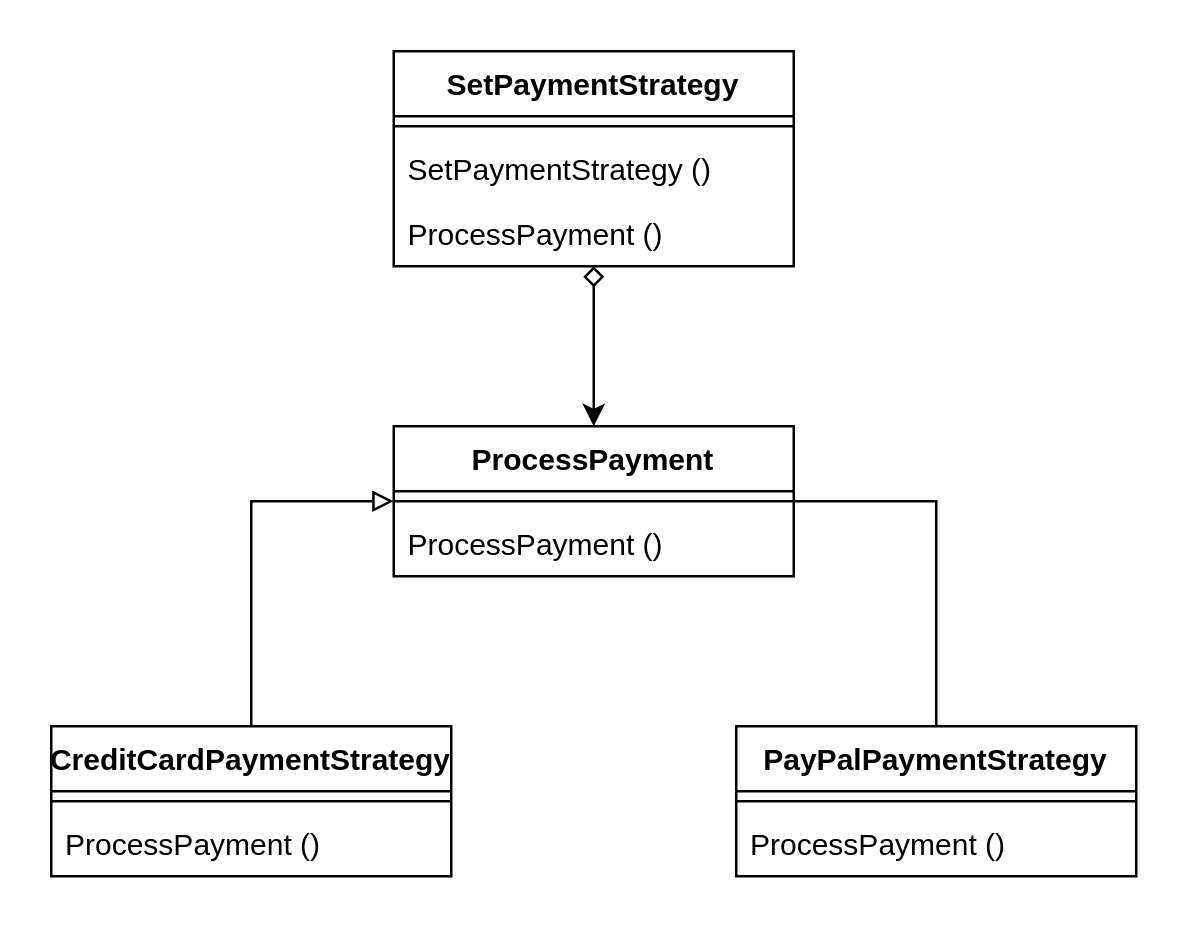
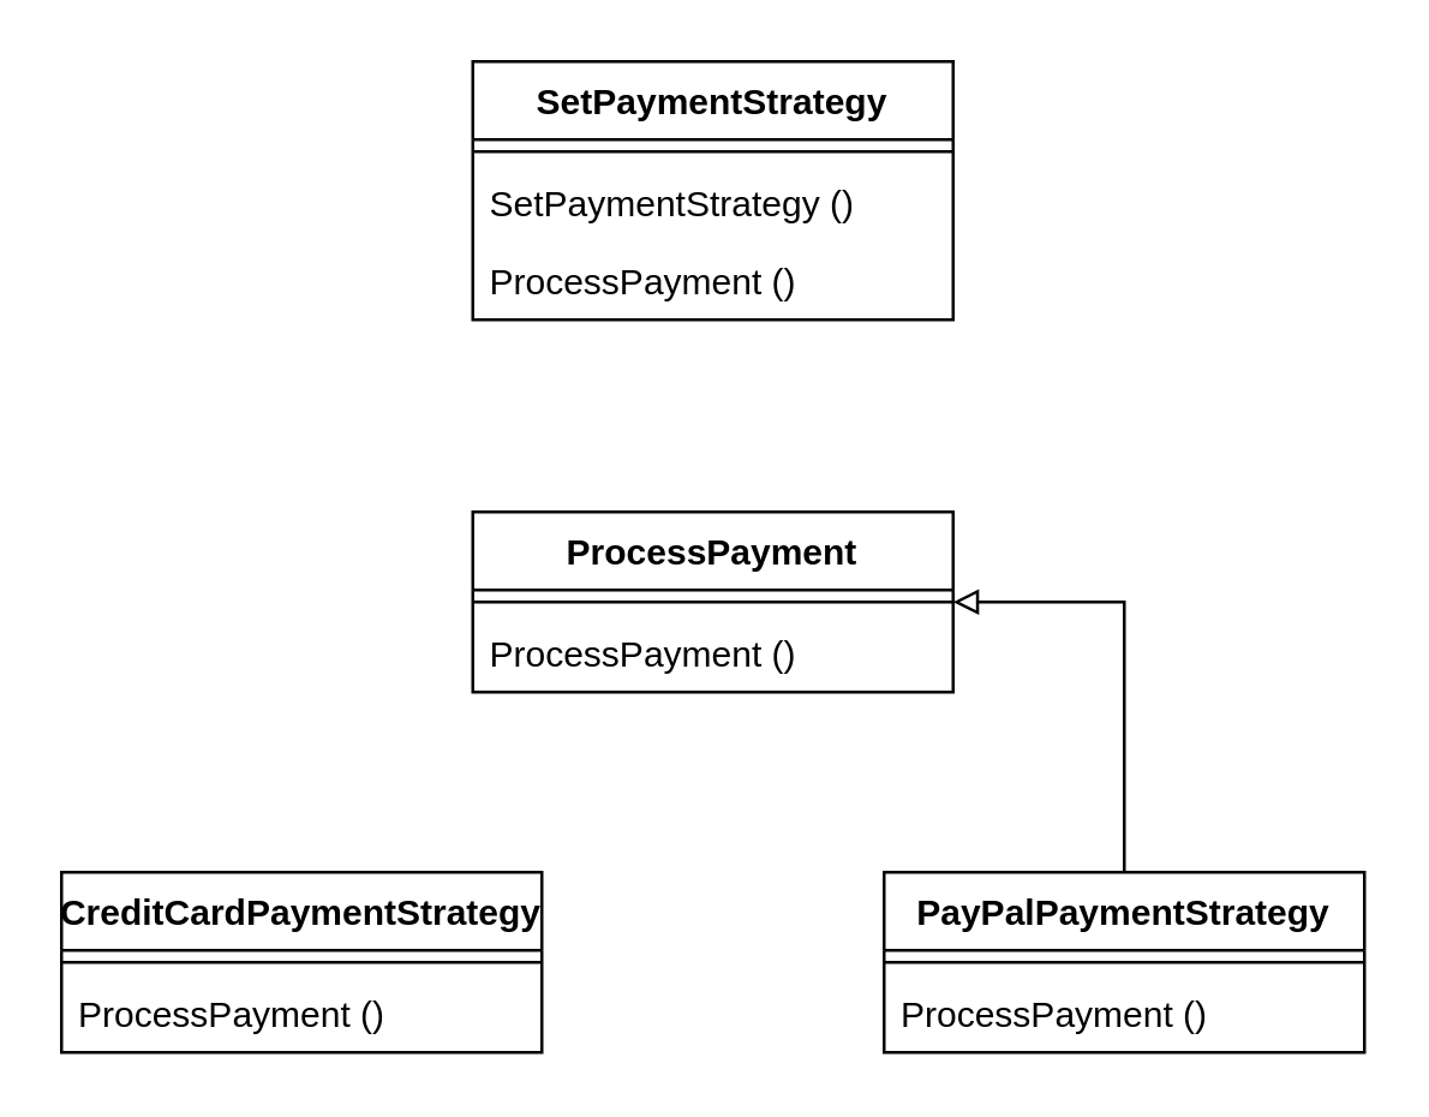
- <mxCell id="2" style="edgeStyle=orthogonalEdgeStyle;rounded=0;orthogonalLoop=1;jettySize=auto;html=1;endArrow=diamond;endFill=0;startArrow=classic;startFill=1;" edge="1" parent="1" source="3" target="14"><mxGeometry relative="1" as="geometry" /></mxCell>
- <mxCell id="10" style="edgeStyle=orthogonalEdgeStyle;rounded=0;orthogonalLoop=1;jettySize=auto;html=1;entryX=1;entryY=0.5;entryDx=0;entryDy=0;endArrow=none;endFill=0;" edge="1" parent="1" source="11" target="3"><mxGeometry relative="1" as="geometry" /></mxCell>
+ <mxCell id="10" style="edgeStyle=orthogonalEdgeStyle;rounded=0;orthogonalLoop=1;jettySize=auto;html=1;entryX=1;entryY=0.5;entryDx=0;entryDy=0;endArrow=block;endFill=0;" edge="1" parent="1" source="11" target="3"><mxGeometry relative="1" as="geometry" /></mxCell>
- <mxCell id="6" style="edgeStyle=orthogonalEdgeStyle;rounded=0;orthogonalLoop=1;jettySize=auto;html=1;entryX=0;entryY=0.5;entryDx=0;entryDy=0;endArrow=block;endFill=0;" edge="1" parent="1" source="7" target="3"><mxGeometry relative="1" as="geometry" /></mxCell>
